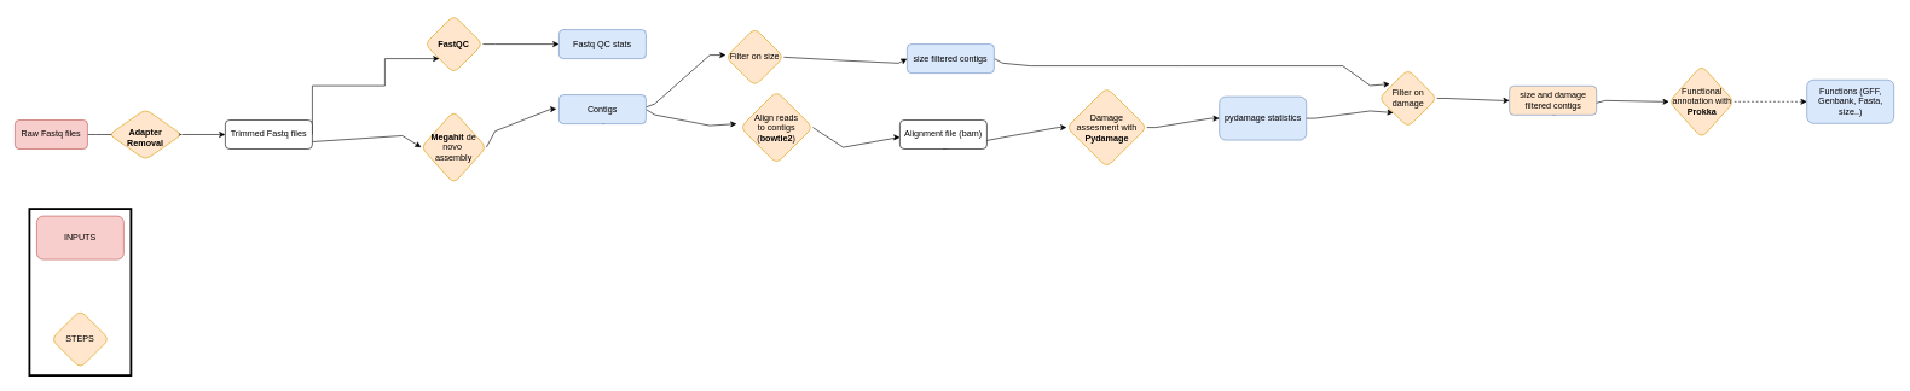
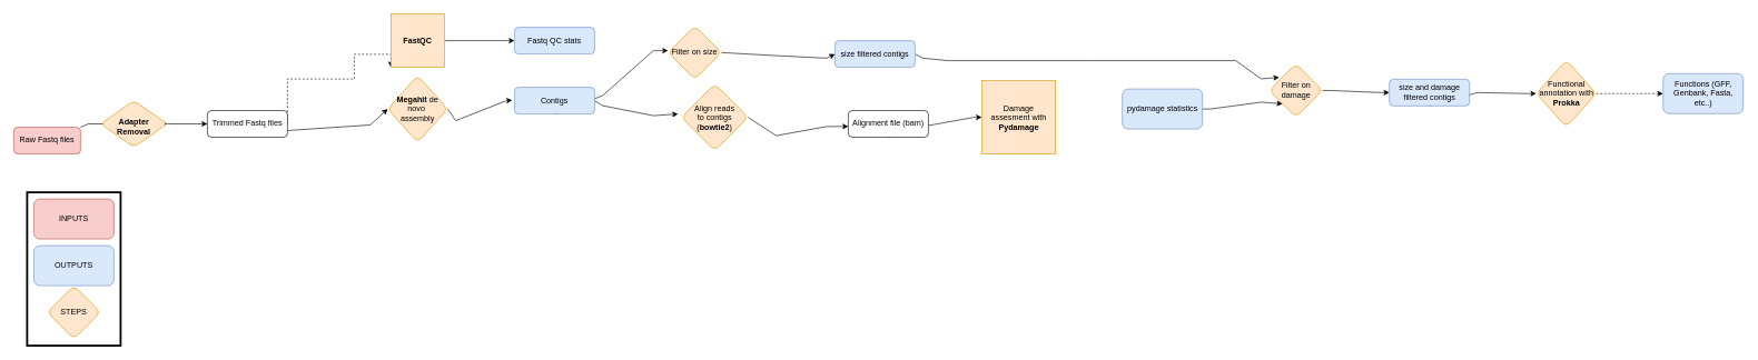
- <mxCell id="12" value="&lt;b&gt;FastQC&lt;/b&gt;" style="rhombus;whiteSpace=wrap;html=1;fillColor=#ffe6cc;strokeColor=#d79b00;rounded=1;" vertex="1" parent="1"><mxGeometry x="585" y="20.5" width="80" height="80" as="geometry" /></mxCell>
+ <mxCell id="12" value="&lt;b&gt;FastQC&lt;/b&gt;" style="whiteSpace=wrap;html=1;fillColor=#ffe6cc;strokeColor=#d79b00;rounded=0;" vertex="1" parent="1"><mxGeometry x="585" y="20.5" width="80" height="80" as="geometry" /></mxCell>
- <mxCell id="9" style="edgeStyle=orthogonalEdgeStyle;rounded=0;orthogonalLoop=1;jettySize=auto;html=1;exitX=1;exitY=0.5;exitDx=0;exitDy=0;entryX=0;entryY=1;entryDx=0;entryDy=0;" edge="1" parent="1" source="10" target="12"><mxGeometry relative="1" as="geometry"><Array as="points"><mxPoint x="430" y="118" /><mxPoint x="530" y="118" /><mxPoint x="530" y="81" /></Array></mxGeometry></mxCell>
+ <mxCell id="9" style="edgeStyle=orthogonalEdgeStyle;rounded=0;orthogonalLoop=1;jettySize=auto;html=1;exitX=1;exitY=0.5;exitDx=0;exitDy=0;entryX=0;entryY=1;entryDx=0;entryDy=0;dashed=1;" edge="1" parent="1" source="10" target="12"><mxGeometry relative="1" as="geometry"><Array as="points"><mxPoint x="430" y="118" /><mxPoint x="530" y="118" /><mxPoint x="530" y="81" /></Array></mxGeometry></mxCell>
- <mxCell id="33" value="size and damage filtered contigs" style="rounded=1;whiteSpace=wrap;html=1;fillColor=#ffe6cc;strokeColor=#6c8ebf;" vertex="1" parent="1"><mxGeometry x="2080.5" y="118.373" width="120" height="40" as="geometry" /></mxCell>
+ <mxCell id="33" value="size and damage filtered contigs" style="rounded=1;whiteSpace=wrap;html=1;fillColor=#dae8fc;strokeColor=#6c8ebf;" vertex="1" parent="1"><mxGeometry x="2080.5" y="118.373" width="120" height="40" as="geometry" /></mxCell>
- <mxCell id="36" value="Functions (GFF, Genbank, Fasta, size..)" style="rounded=1;whiteSpace=wrap;html=1;fillColor=#dae8fc;strokeColor=#6c8ebf;" vertex="1" parent="1"><mxGeometry x="2490.5" y="109.931" width="120" height="60" as="geometry" /></mxCell>
+ <mxCell id="36" value="Functions (GFF, Genbank, Fasta, etc..)" style="rounded=1;whiteSpace=wrap;html=1;fillColor=#dae8fc;strokeColor=#6c8ebf;" vertex="1" parent="1"><mxGeometry x="2490.5" y="109.931" width="120" height="60" as="geometry" /></mxCell>
- <mxCell id="22" style="edgeStyle=orthogonalEdgeStyle;rounded=0;orthogonalLoop=1;jettySize=auto;html=1;exitX=1;exitY=0.5;exitDx=0;exitDy=0;noEdgeStyle=1;orthogonal=1;" edge="1" parent="1" source="23" target="29"><mxGeometry relative="1" as="geometry"><mxPoint x="333" y="388" as="targetPoint" /><Array as="points"><mxPoint x="1592.5" y="175.5" /><mxPoint x="1668.5" y="163" /></Array></mxGeometry></mxCell>
- <mxCell id="23" value="Damage &lt;br&gt;assesment with &lt;b&gt;Pydamage&lt;/b&gt;" style="rhombus;whiteSpace=wrap;html=1;fillColor=#ffe6cc;strokeColor=#d79b00;rounded=1;" vertex="1" parent="1"><mxGeometry x="1470" y="120.5" width="110.5" height="110" as="geometry" /></mxCell>
+ <mxCell id="23" value="Damage &lt;br&gt;assesment with &lt;b&gt;Pydamage&lt;/b&gt;" style="whiteSpace=wrap;html=1;fillColor=#ffe6cc;strokeColor=#d79b00;rounded=0;" vertex="1" parent="1"><mxGeometry x="1470" y="120.5" width="110.5" height="110" as="geometry" /></mxCell>
- <mxCell id="4" value="Raw Fastq files" style="rounded=1;whiteSpace=wrap;html=1;fontSize=12;glass=0;strokeWidth=1;shadow=0;fillColor=#f8cecc;strokeColor=#b85450;" parent="1" vertex="1"><mxGeometry y="165.33" width="100" height="40" as="geometry" x="20" /></mxCell>
+ <mxCell id="4" value="Raw Fastq files" style="rounded=1;whiteSpace=wrap;html=1;fontSize=12;glass=0;strokeWidth=1;shadow=0;fillColor=#f8cecc;strokeColor=#b85450;" parent="1" vertex="1"><mxGeometry x="20" y="190.33" width="100" height="40" as="geometry" /></mxCell>
- <mxCell id="21" value="Alignment file (bam)" style="rounded=1;whiteSpace=wrap;html=1;" vertex="1" parent="1"><mxGeometry x="1240" y="165.33" width="120" height="40" as="geometry" /></mxCell>
+ <mxCell id="21" value="Alignment file (bam)" style="rounded=1;whiteSpace=wrap;html=1;" vertex="1" parent="1"><mxGeometry x="1270" y="165.33" width="120" height="40" as="geometry" /></mxCell>
- <mxCell id="17" value="&lt;span style=&quot;white-space: normal&quot;&gt;&lt;b&gt;Megahit&lt;/b&gt; de novo&amp;nbsp;&lt;/span&gt;&lt;br style=&quot;white-space: normal&quot;&gt;&lt;span style=&quot;white-space: normal&quot;&gt;assembly&lt;/span&gt;" style="rhombus;whiteSpace=wrap;html=1;fillColor=#ffe6cc;strokeColor=#d79b00;rounded=1;" vertex="1" parent="1"><mxGeometry x="580" y="153" width="90" height="100" as="geometry" /></mxCell>
+ <mxCell id="17" value="&lt;span style=&quot;white-space: normal&quot;&gt;&lt;b&gt;Megahit&lt;/b&gt; de novo&amp;nbsp;&lt;/span&gt;&lt;br style=&quot;white-space: normal&quot;&gt;&lt;span style=&quot;white-space: normal&quot;&gt;assembly&lt;/span&gt;" style="rhombus;whiteSpace=wrap;html=1;fillColor=#ffe6cc;strokeColor=#d79b00;rounded=1;" vertex="1" parent="1"><mxGeometry x="580" y="113" width="90" height="100" as="geometry" /></mxCell>
+ <mxCell id="38" value="OUTPUTS" style="rounded=1;whiteSpace=wrap;html=1;fillColor=#dae8fc;strokeColor=#6c8ebf;" vertex="1" parent="1"><mxGeometry x="50" y="368" width="120" height="60" as="geometry" /></mxCell>
